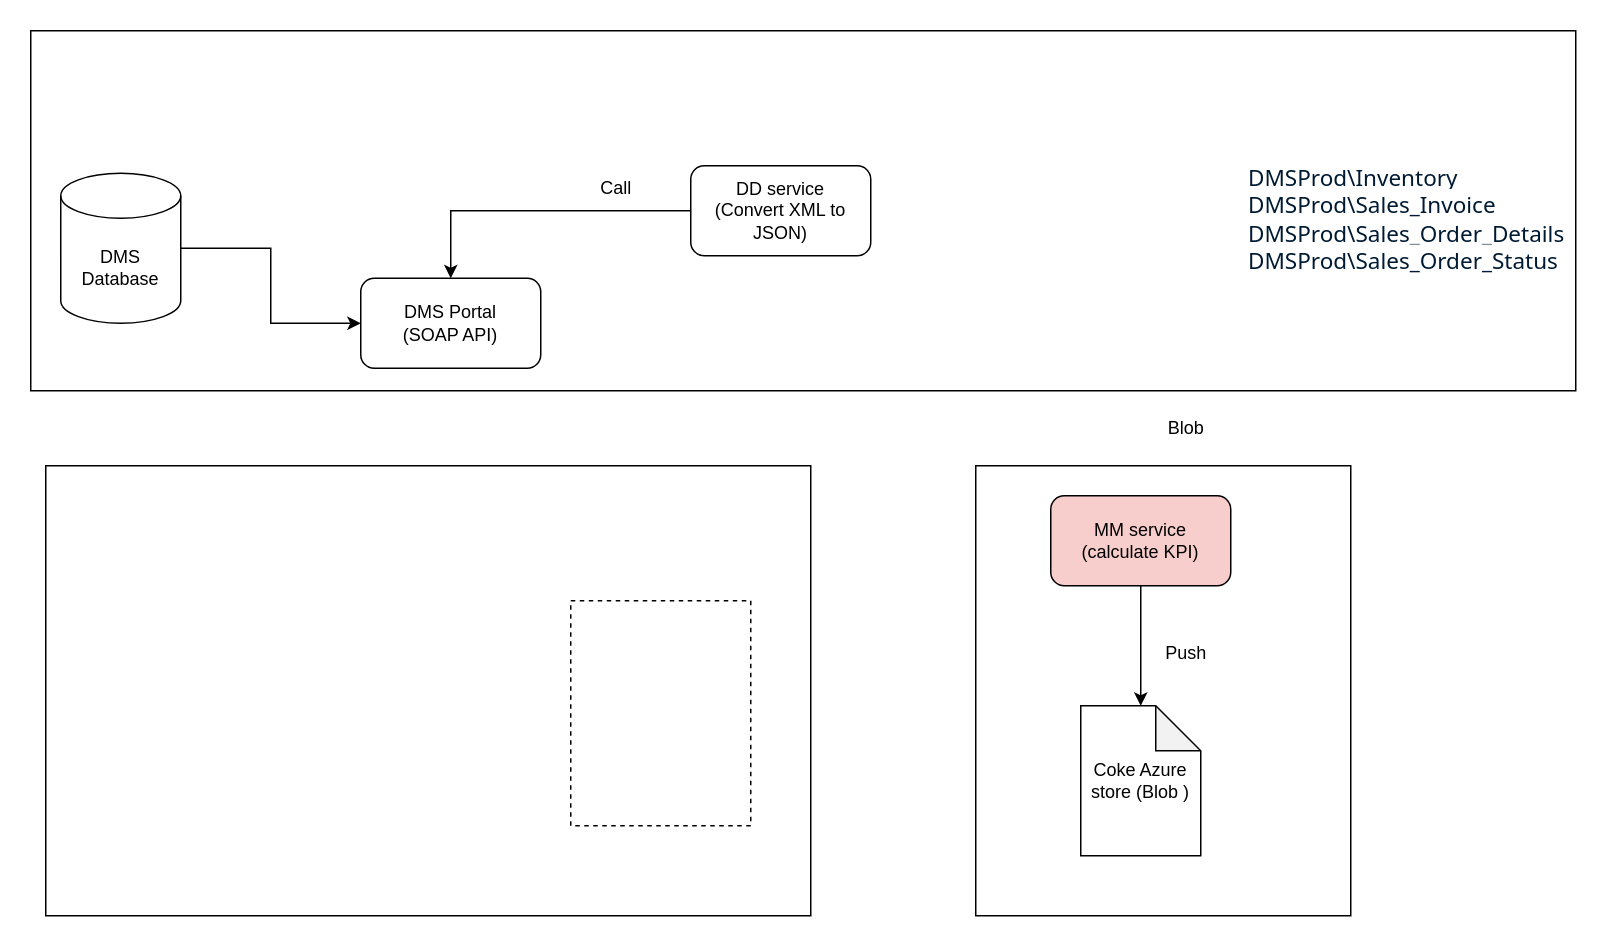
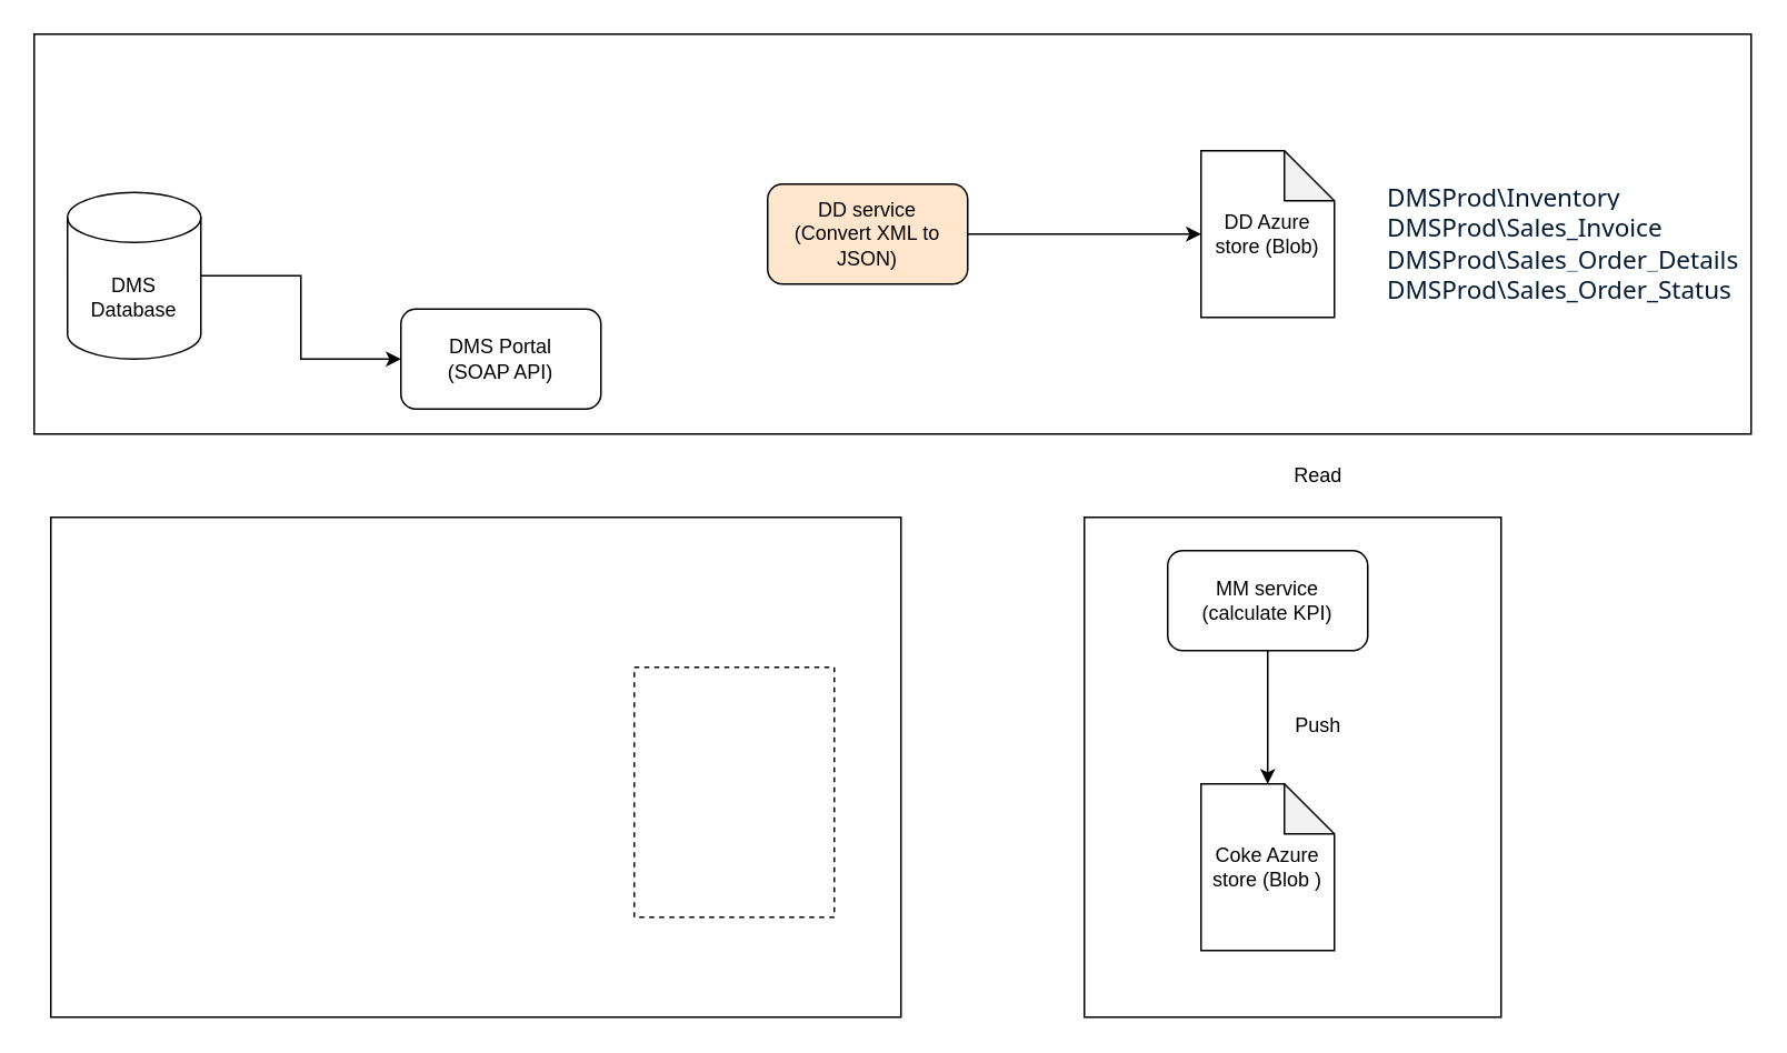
- <mxCell id="12" value="Call" style="text;html=1;align=center;verticalAlign=middle;resizable=0;points=[];autosize=1;strokeColor=none;fillColor=none;" vertex="1" parent="1"><mxGeometry x="390" y="110" width="40" height="30" as="geometry" /></mxCell>
- <mxCell id="7" style="edgeStyle=orthogonalEdgeStyle;rounded=0;orthogonalLoop=1;jettySize=auto;html=1;" edge="1" parent="1" source="9" target="4"><mxGeometry relative="1" as="geometry" /></mxCell>
- <mxCell id="9" value="DD service&lt;br&gt;(Convert XML to JSON)" style="rounded=1;whiteSpace=wrap;html=1;" vertex="1" parent="1"><mxGeometry x="460" y="110" width="120" height="60" as="geometry" /></mxCell>
+ <mxCell id="9" value="DD service&lt;br&gt;(Convert XML to JSON)" style="rounded=1;whiteSpace=wrap;html=1;fillColor=#ffe6cc;" vertex="1" parent="1"><mxGeometry x="460" y="110" width="120" height="60" as="geometry" /></mxCell>
+ <mxCell id="8" style="edgeStyle=orthogonalEdgeStyle;rounded=0;orthogonalLoop=1;jettySize=auto;html=1;entryX=0;entryY=0.5;entryDx=0;entryDy=0;entryPerimeter=0;" edge="1" parent="1" source="9" target="10"><mxGeometry relative="1" as="geometry" /></mxCell>
+ <mxCell id="10" value="DD Azure store (Blob)" style="shape=note;whiteSpace=wrap;html=1;backgroundOutline=1;darkOpacity=0.05;" vertex="1" parent="1"><mxGeometry x="720" y="90" width="80" height="100" as="geometry" /></mxCell>
- <mxCell id="16" value="Blob" style="text;html=1;align=center;verticalAlign=middle;resizable=0;points=[];autosize=1;strokeColor=none;fillColor=none;" vertex="1" parent="1"><mxGeometry x="765" y="270" width="50" height="30" as="geometry" /></mxCell>
+ <mxCell id="16" value="Read" style="text;html=1;align=center;verticalAlign=middle;resizable=0;points=[];autosize=1;strokeColor=none;fillColor=none;" vertex="1" parent="1"><mxGeometry x="765" y="270" width="50" height="30" as="geometry" /></mxCell>
- <mxCell id="14" value="MM service&lt;br&gt;(calculate KPI)" style="rounded=1;whiteSpace=wrap;html=1;fillColor=#f8cecc;" vertex="1" parent="1"><mxGeometry x="700" y="330" width="120" height="60" as="geometry" /></mxCell>
+ <mxCell id="14" value="MM service&lt;br&gt;(calculate KPI)" style="rounded=1;whiteSpace=wrap;html=1;" vertex="1" parent="1"><mxGeometry x="700" y="330" width="120" height="60" as="geometry" /></mxCell>
